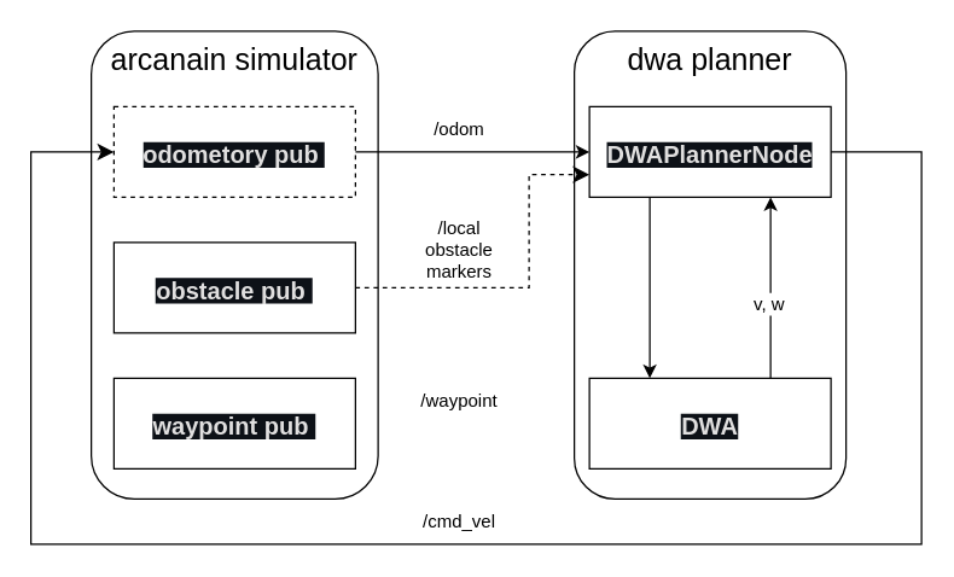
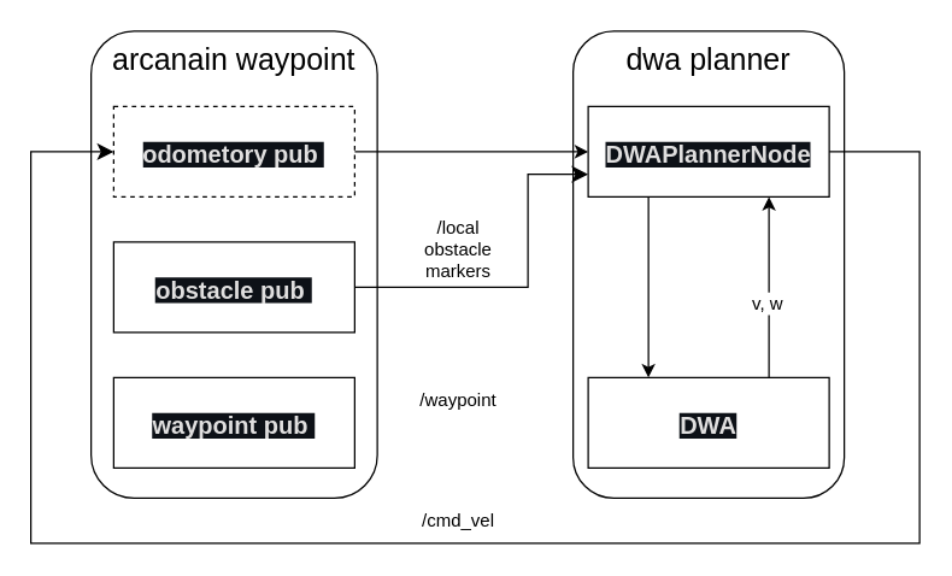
- <mxCell id="2" value="&lt;span style=&quot;font-size: 20px;&quot;&gt;arcanain simulator&lt;/span&gt;" style="rounded=1;whiteSpace=wrap;html=1;align=center;verticalAlign=top;" vertex="1" parent="1"><mxGeometry x="60" y="20" width="190" height="310" as="geometry" /></mxCell>
+ <mxCell id="2" value="&lt;span style=&quot;font-size: 20px;&quot;&gt;arcanain waypoint&lt;/span&gt;" style="rounded=1;whiteSpace=wrap;html=1;align=center;verticalAlign=top;" vertex="1" parent="1"><mxGeometry x="60" y="20" width="190" height="310" as="geometry" /></mxCell>
- <mxCell id="18" value="/odom" style="text;html=1;strokeColor=none;fillColor=none;align=center;verticalAlign=middle;whiteSpace=wrap;rounded=0;fontSize=12;" vertex="1" parent="1"><mxGeometry x="274" y="70" width="60" height="30" as="geometry" /></mxCell>
- <mxCell id="13" value="" style="edgeStyle=elbowEdgeStyle;elbow=horizontal;endArrow=classic;html=1;curved=0;rounded=0;endSize=8;startSize=8;fontSize=20;exitX=1;exitY=0.5;exitDx=0;exitDy=0;entryX=0;entryY=0.75;entryDx=0;entryDy=0;dashed=1;" edge="1" parent="1" source="10" target="5"><mxGeometry width="50" height="50" relative="1" as="geometry"><mxPoint x="460" y="130" as="sourcePoint" /><mxPoint x="510" y="80" as="targetPoint" /><Array as="points"><mxPoint x="350" y="160" /></Array></mxGeometry></mxCell>
+ <mxCell id="13" value="" style="edgeStyle=elbowEdgeStyle;elbow=horizontal;endArrow=classic;html=1;curved=0;rounded=0;endSize=8;startSize=8;fontSize=20;exitX=1;exitY=0.5;exitDx=0;exitDy=0;entryX=0;entryY=0.75;entryDx=0;entryDy=0;" edge="1" parent="1" source="10" target="5"><mxGeometry width="50" height="50" relative="1" as="geometry"><mxPoint x="460" y="130" as="sourcePoint" /><mxPoint x="510" y="80" as="targetPoint" /><Array as="points"><mxPoint x="350" y="160" /></Array></mxGeometry></mxCell>
